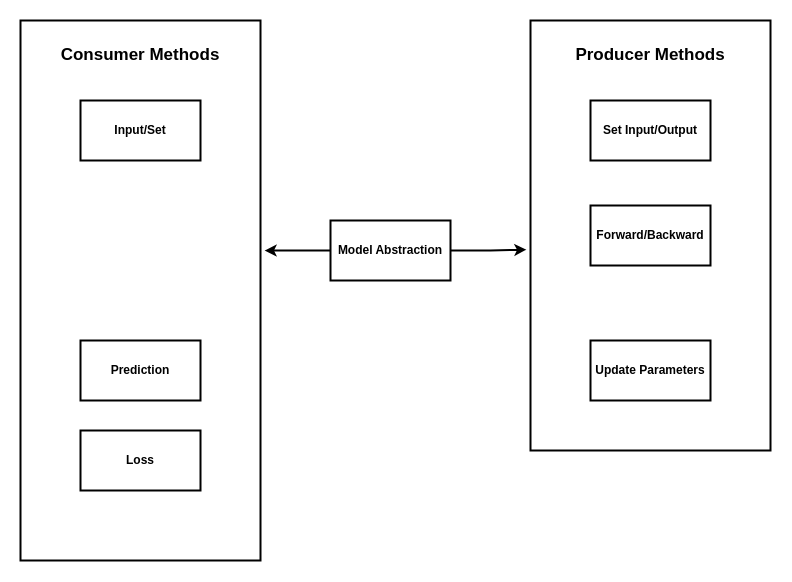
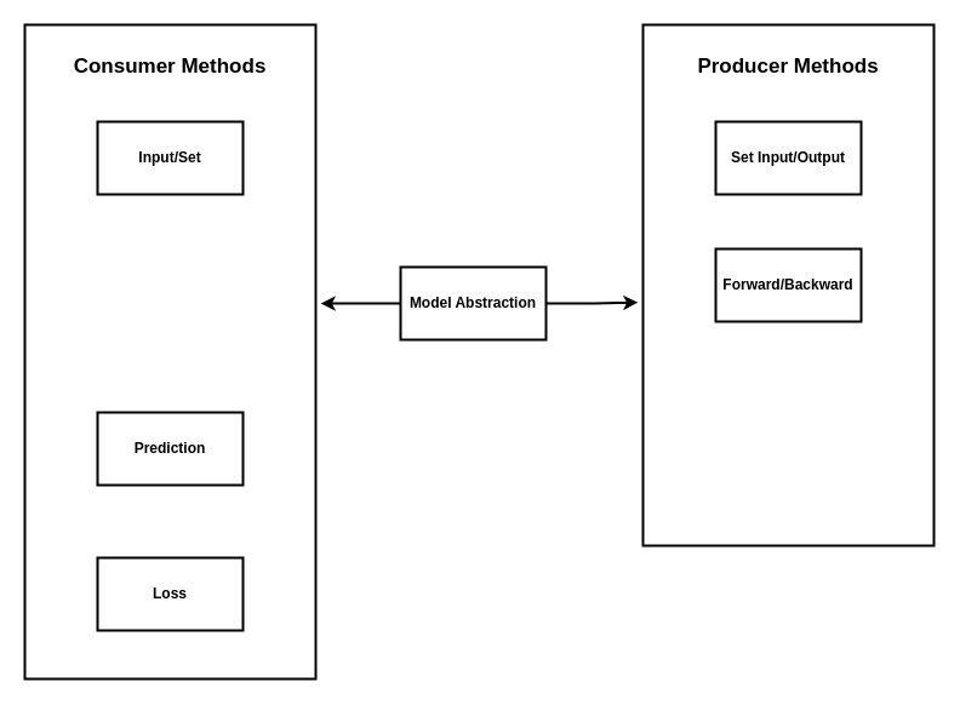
- <mxCell id="10" value="&lt;b&gt;Update Parameters&lt;/b&gt;" style="rounded=0;whiteSpace=wrap;html=1;strokeWidth=2;" vertex="1" parent="1"><mxGeometry x="590" y="340" width="120" height="60" as="geometry" /></mxCell>
- <mxCell id="9" value="&lt;b&gt;Loss&lt;/b&gt;" style="rounded=0;whiteSpace=wrap;html=1;strokeWidth=2;" vertex="1" parent="1"><mxGeometry x="80" y="430" width="120" height="60" as="geometry" /></mxCell>
+ <mxCell id="9" value="&lt;b&gt;Loss&lt;/b&gt;" style="rounded=0;whiteSpace=wrap;html=1;strokeWidth=2;" vertex="1" parent="1"><mxGeometry x="80" y="460" width="120" height="60" as="geometry" /></mxCell>
